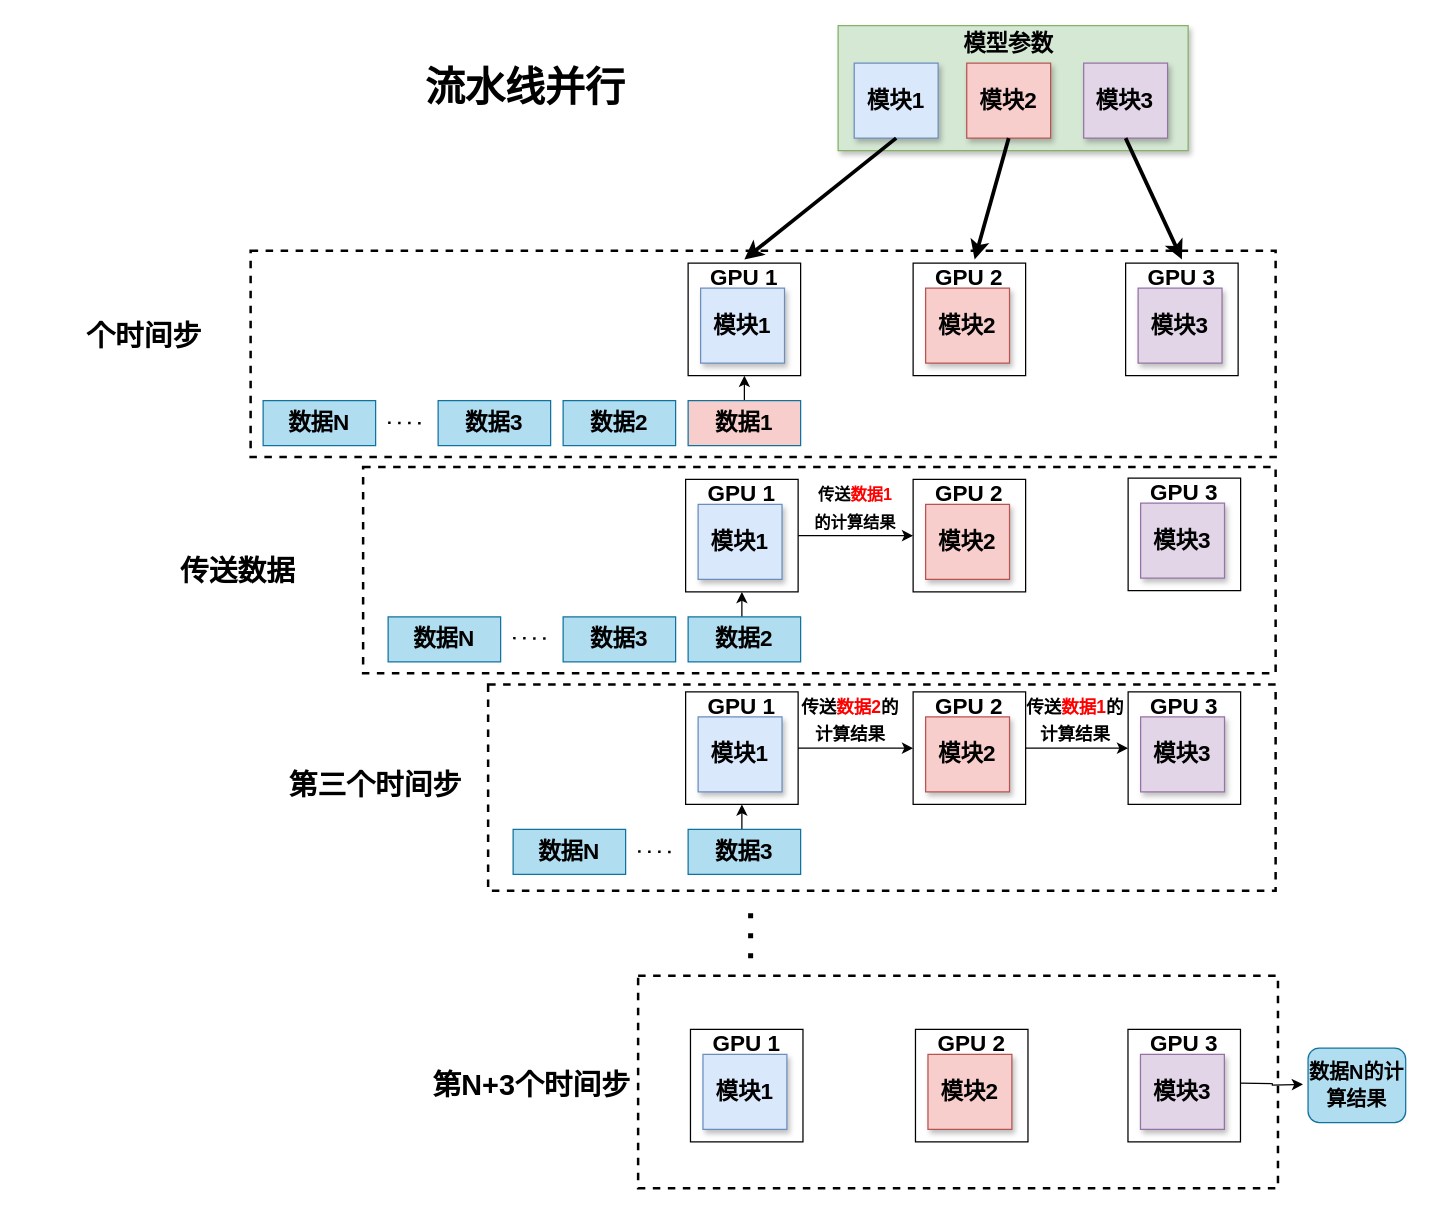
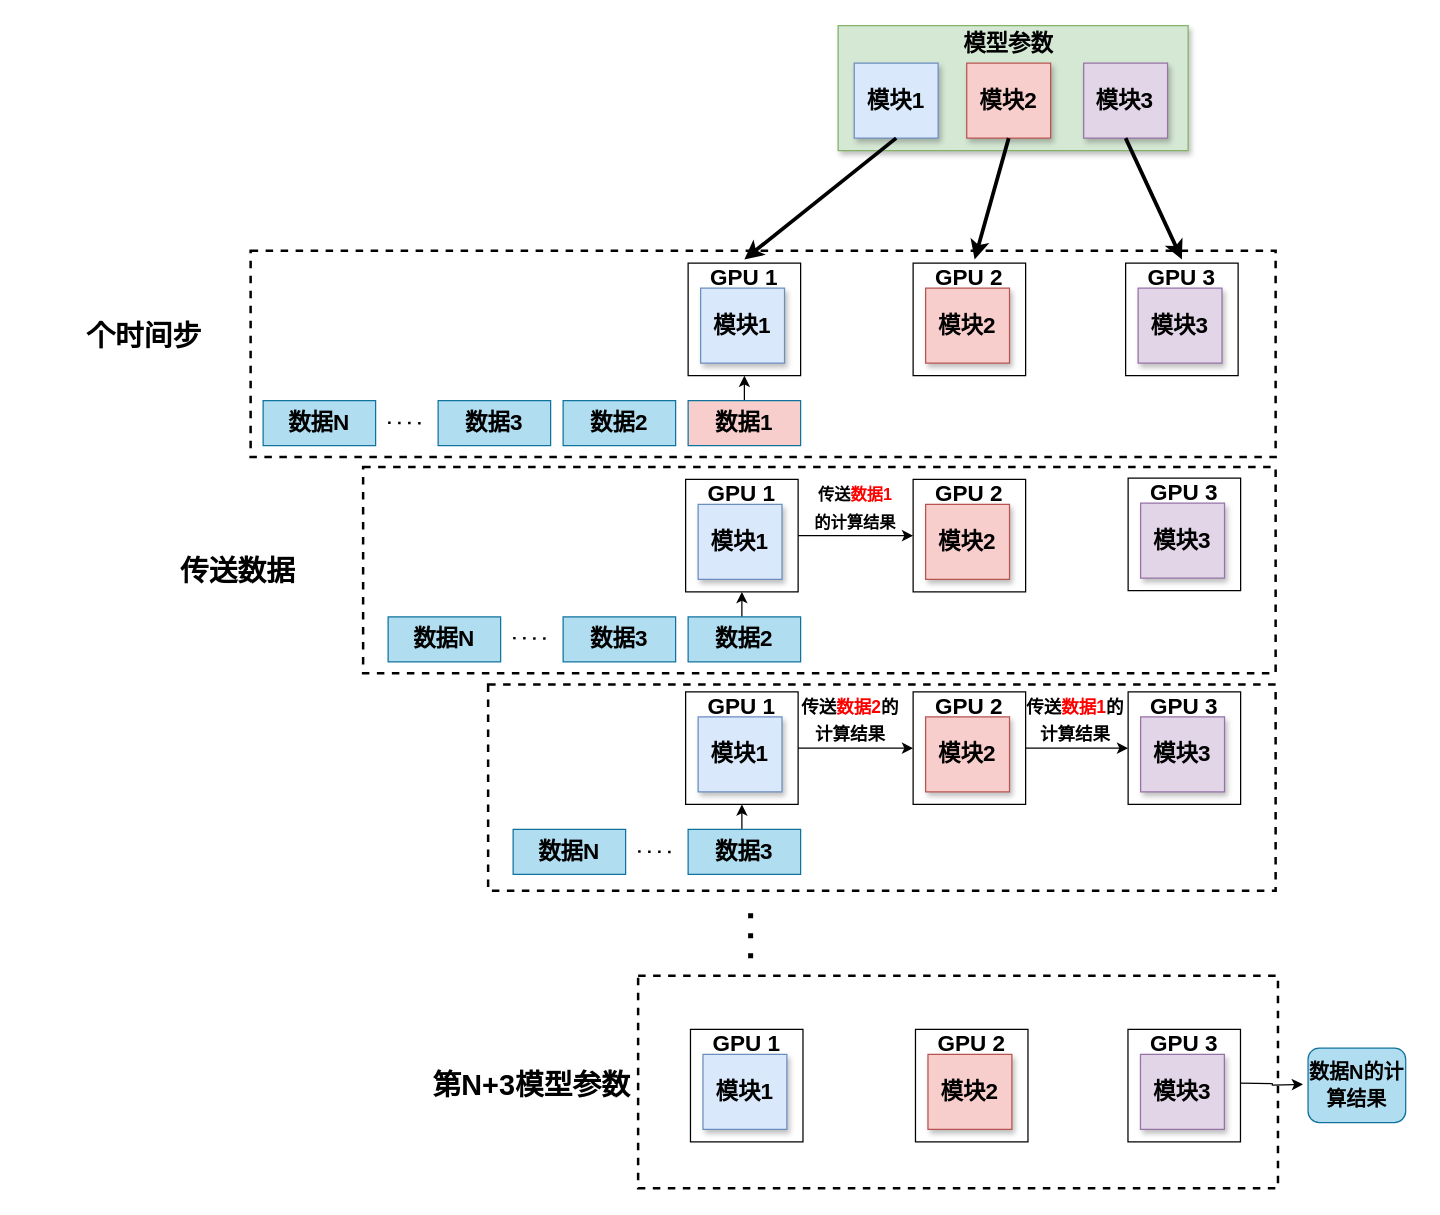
- <mxCell id="91" value="&lt;b&gt;&lt;font style=&quot;font-size: 32px;&quot;&gt;流水线并行&lt;/font&gt;&lt;/b&gt;" style="text;html=1;align=center;verticalAlign=middle;whiteSpace=wrap;rounded=0;" parent="1" vertex="1"><mxGeometry x="250" y="55" width="340" height="30" as="geometry" /></mxCell>
- <mxCell id="57" value="&lt;font&gt;&lt;b&gt;第三个时间步&lt;/b&gt;&lt;/font&gt;" style="text;html=1;align=center;verticalAlign=middle;whiteSpace=wrap;rounded=0;fontSize=23;" parent="1" vertex="1"><mxGeometry x="210" y="613" width="180" height="30" as="geometry" /></mxCell>
- <mxCell id="86" value="&lt;font&gt;&lt;b&gt;第N+3个时间步&lt;/b&gt;&lt;/font&gt;" style="text;html=1;align=center;verticalAlign=middle;whiteSpace=wrap;rounded=0;fontSize=23;" parent="1" vertex="1"><mxGeometry x="330" y="852.75" width="190" height="30" as="geometry" /></mxCell>
+ <mxCell id="86" value="&lt;font&gt;&lt;b&gt;第N+3模型参数&lt;/b&gt;&lt;/font&gt;" style="text;html=1;align=center;verticalAlign=middle;whiteSpace=wrap;rounded=0;fontSize=23;" parent="1" vertex="1"><mxGeometry x="330" y="852.75" width="190" height="30" as="geometry" /></mxCell>
